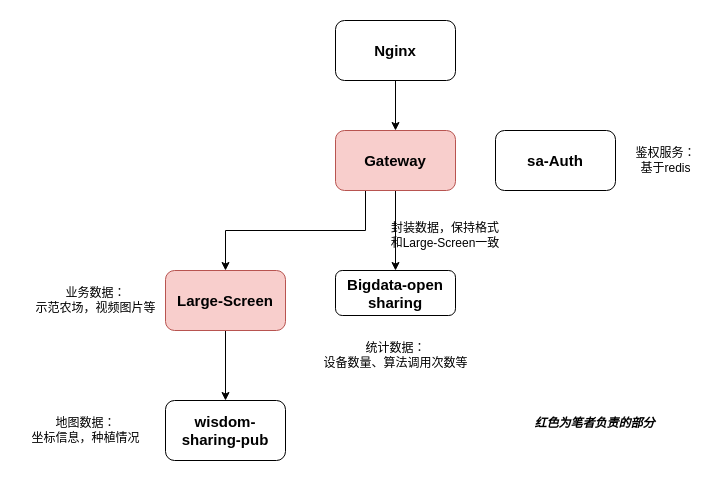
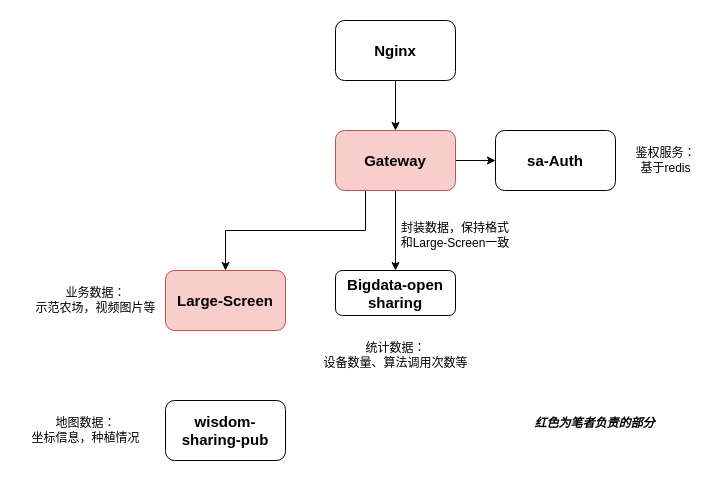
+ <mxCell id="4" style="edgeStyle=orthogonalEdgeStyle;rounded=0;orthogonalLoop=1;jettySize=auto;html=1;exitX=1;exitY=0.5;exitDx=0;exitDy=0;entryX=0;entryY=0.5;entryDx=0;entryDy=0;" edge="1" parent="1" source="5" target="9"><mxGeometry relative="1" as="geometry" /></mxCell>
- <mxCell id="17" value="封装数据，保持格式和Large-Screen一致" style="text;html=1;align=center;verticalAlign=middle;whiteSpace=wrap;rounded=0;" vertex="1" parent="1"><mxGeometry x="385" y="220" width="120" height="30" as="geometry" /></mxCell>
+ <mxCell id="17" value="封装数据，保持格式和Large-Screen一致" style="text;html=1;align=center;verticalAlign=middle;whiteSpace=wrap;rounded=0;" vertex="1" parent="1"><mxGeometry x="395" y="220" width="120" height="30" as="geometry" /></mxCell>
- <mxCell id="6" style="edgeStyle=orthogonalEdgeStyle;rounded=0;orthogonalLoop=1;jettySize=auto;html=1;exitX=0.5;exitY=1;exitDx=0;exitDy=0;entryX=0.5;entryY=0;entryDx=0;entryDy=0;" edge="1" parent="1" source="7" target="12"><mxGeometry relative="1" as="geometry" /></mxCell>
